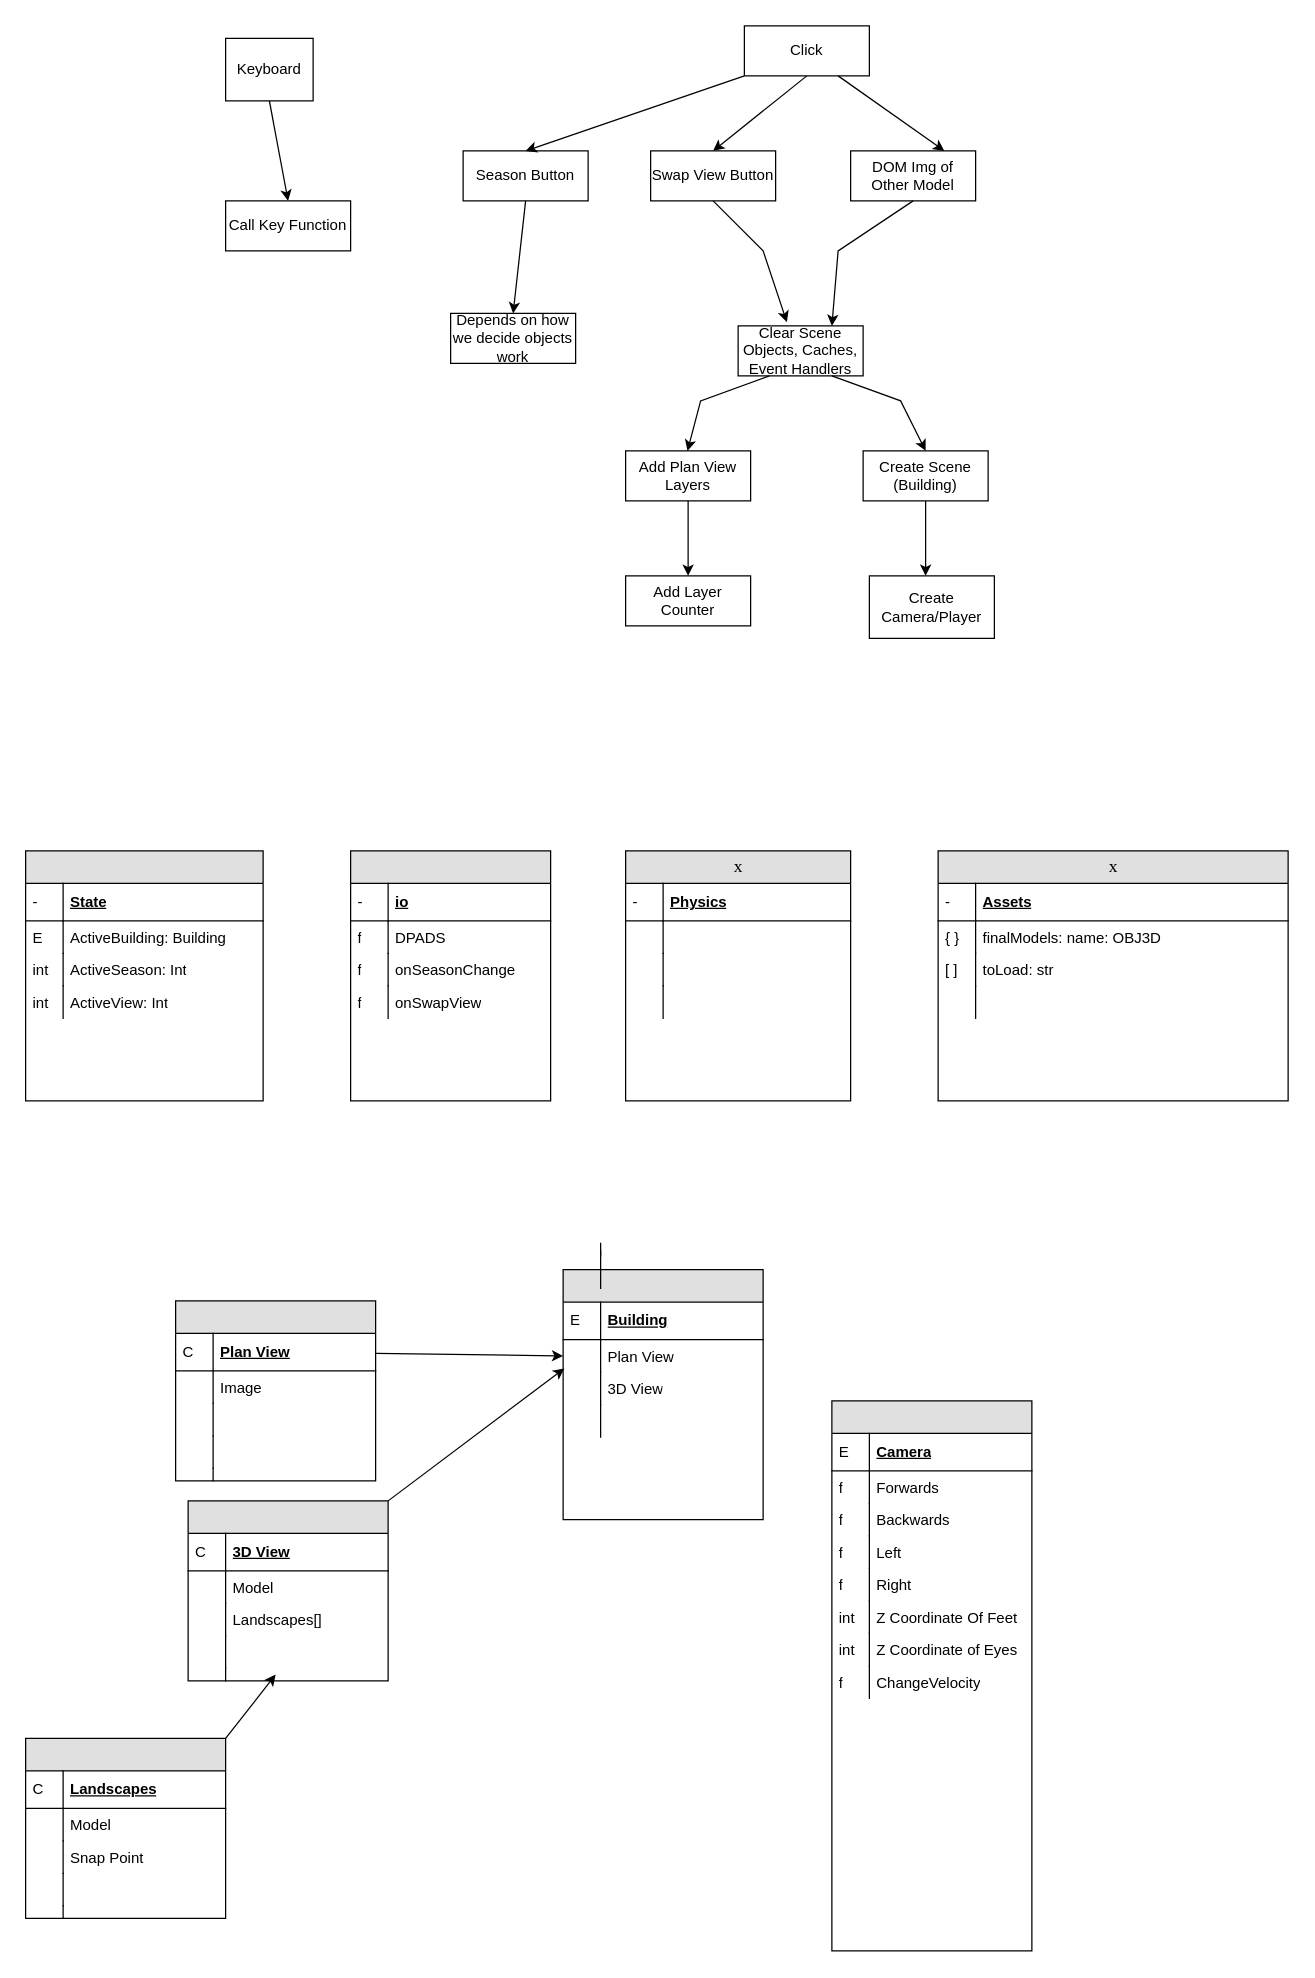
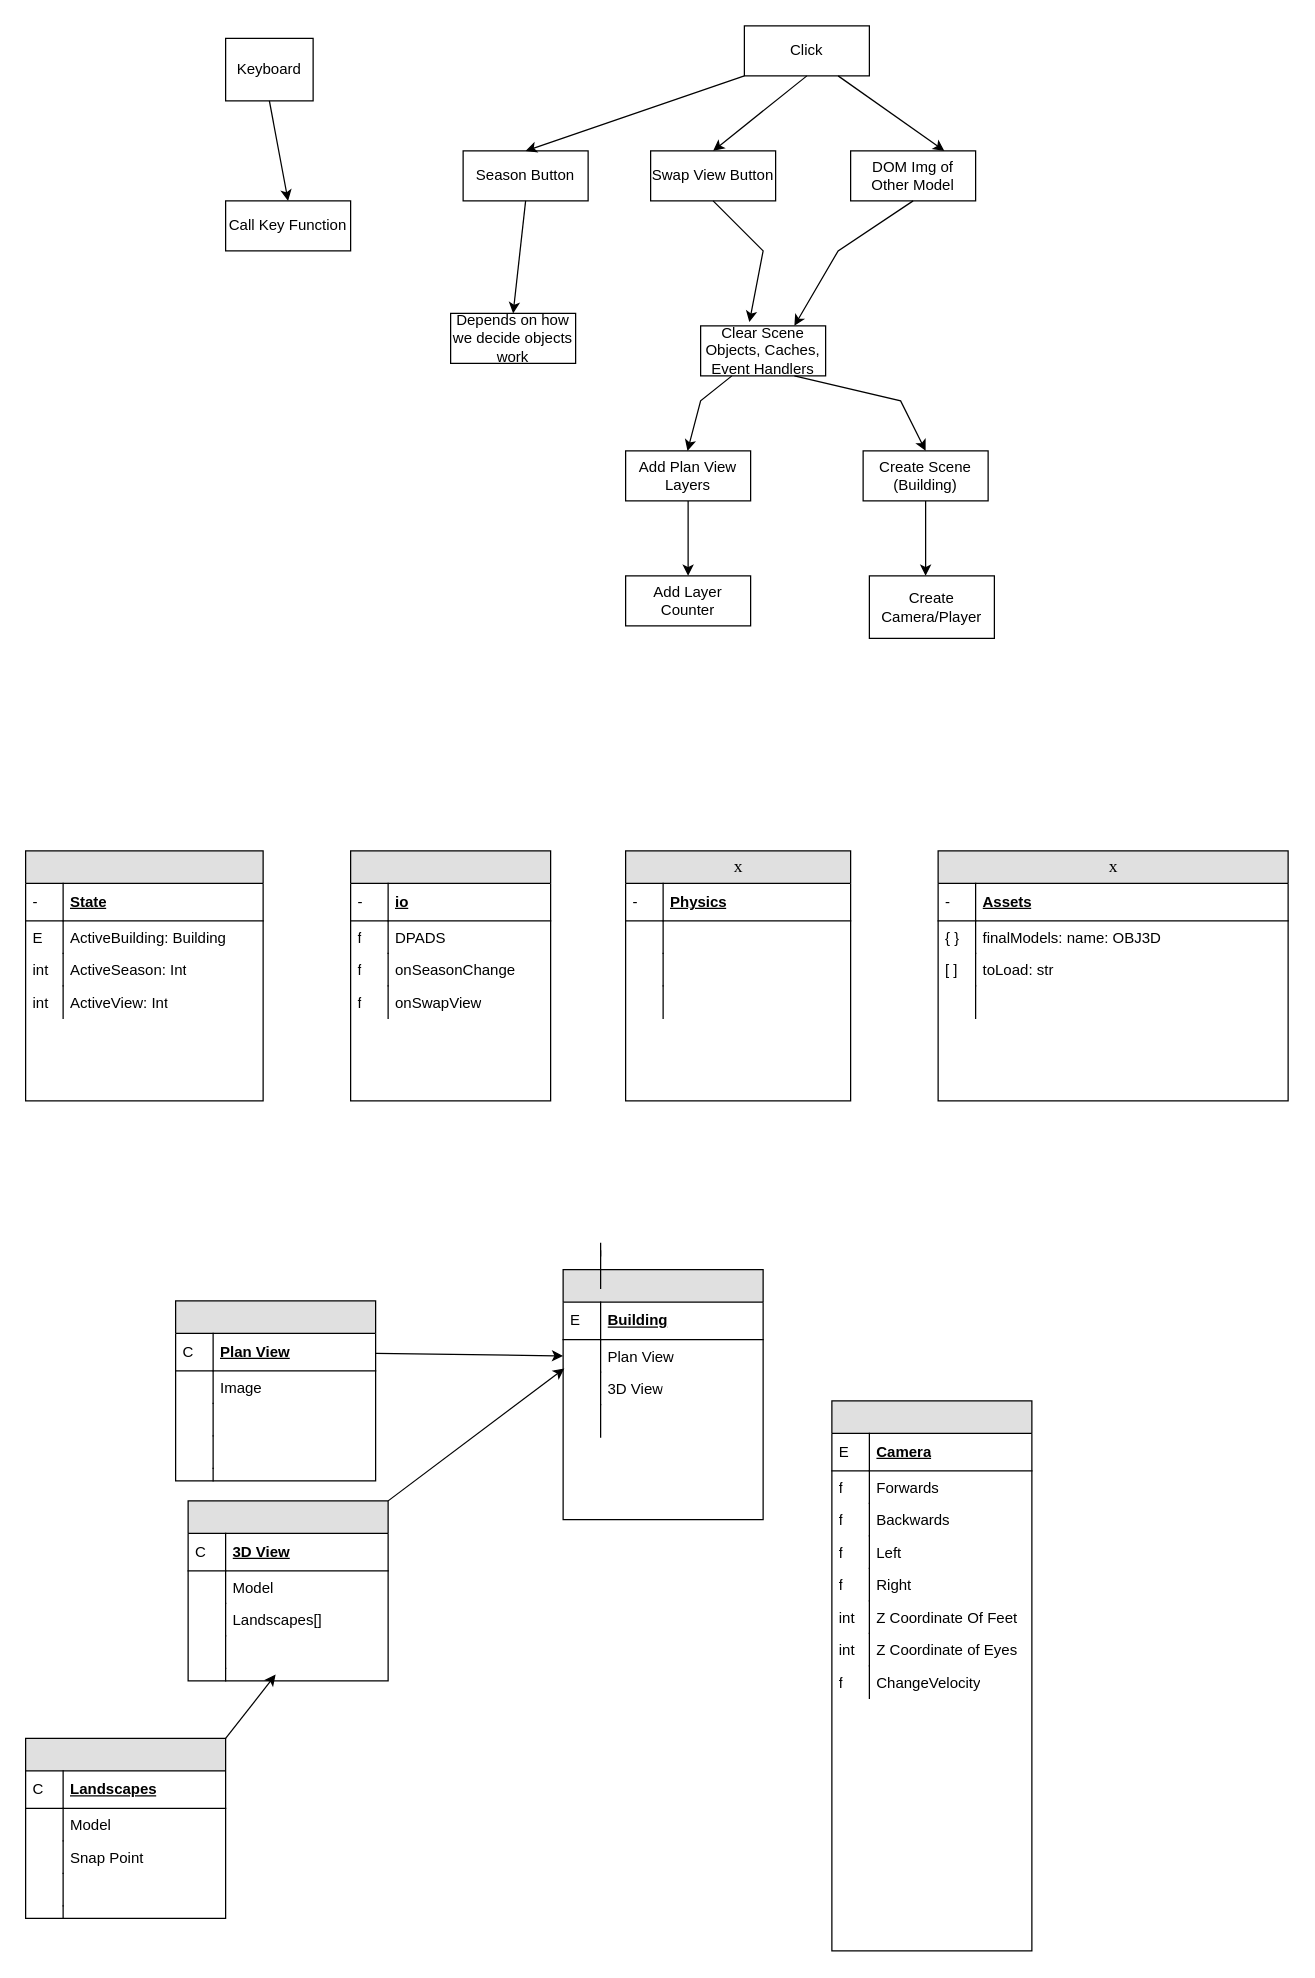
- <mxCell id="106" value="Clear Scene Objects, Caches, Event Handlers" style="whiteSpace=wrap;html=1;align=center;" vertex="1" parent="101"><mxGeometry x="90" y="140" width="100" height="40" as="geometry" /></mxCell>
+ <mxCell id="106" value="Clear Scene Objects, Caches, Event Handlers" style="whiteSpace=wrap;html=1;align=center;" vertex="1" parent="101"><mxGeometry x="60" y="140" width="100" height="40" as="geometry" /></mxCell>
